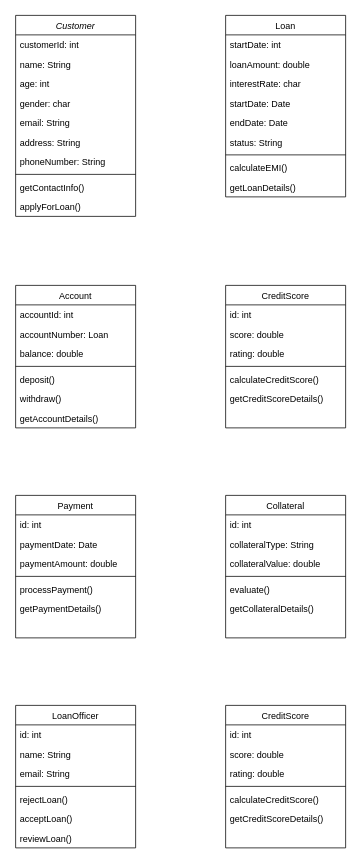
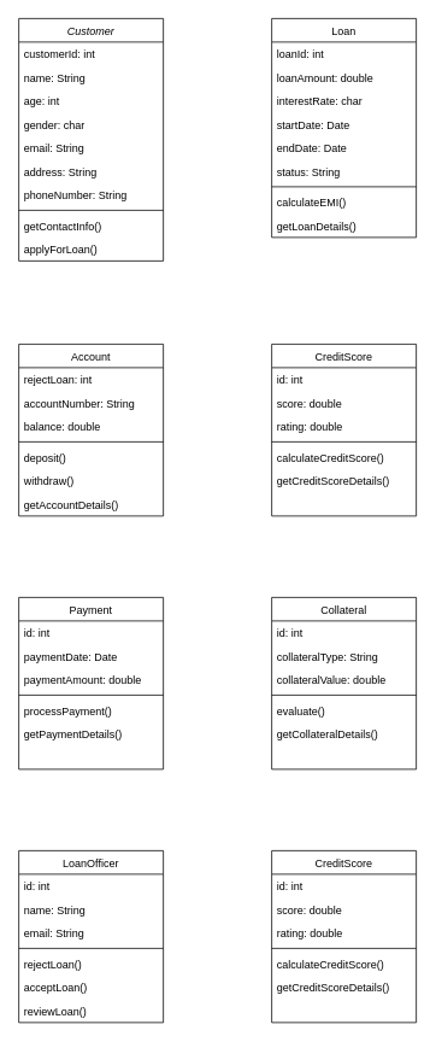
- <mxCell id="14" value="startDate: int" style="text;align=left;verticalAlign=top;spacingLeft=4;spacingRight=4;overflow=hidden;rotatable=0;points=[[0,0.5],[1,0.5]];portConstraint=eastwest;" parent="13" vertex="1"><mxGeometry y="26" width="160" height="26" as="geometry" /></mxCell>
+ <mxCell id="14" value="loanId: int" style="text;align=left;verticalAlign=top;spacingLeft=4;spacingRight=4;overflow=hidden;rotatable=0;points=[[0,0.5],[1,0.5]];portConstraint=eastwest;" parent="13" vertex="1"><mxGeometry y="26" width="160" height="26" as="geometry" /></mxCell>
- <mxCell id="24" value="accountId: int" style="text;align=left;verticalAlign=top;spacingLeft=4;spacingRight=4;overflow=hidden;rotatable=0;points=[[0,0.5],[1,0.5]];portConstraint=eastwest;" vertex="1" parent="23"><mxGeometry y="26" width="160" height="26" as="geometry" /></mxCell>
+ <mxCell id="24" value="rejectLoan: int" style="text;align=left;verticalAlign=top;spacingLeft=4;spacingRight=4;overflow=hidden;rotatable=0;points=[[0,0.5],[1,0.5]];portConstraint=eastwest;" vertex="1" parent="23"><mxGeometry y="26" width="160" height="26" as="geometry" /></mxCell>
- <mxCell id="25" value="accountNumber: Loan" style="text;align=left;verticalAlign=top;spacingLeft=4;spacingRight=4;overflow=hidden;rotatable=0;points=[[0,0.5],[1,0.5]];portConstraint=eastwest;rounded=0;shadow=0;html=0;" vertex="1" parent="23"><mxGeometry y="52" width="160" height="26" as="geometry" /></mxCell>
+ <mxCell id="25" value="accountNumber: String" style="text;align=left;verticalAlign=top;spacingLeft=4;spacingRight=4;overflow=hidden;rotatable=0;points=[[0,0.5],[1,0.5]];portConstraint=eastwest;rounded=0;shadow=0;html=0;" vertex="1" parent="23"><mxGeometry y="52" width="160" height="26" as="geometry" /></mxCell>
